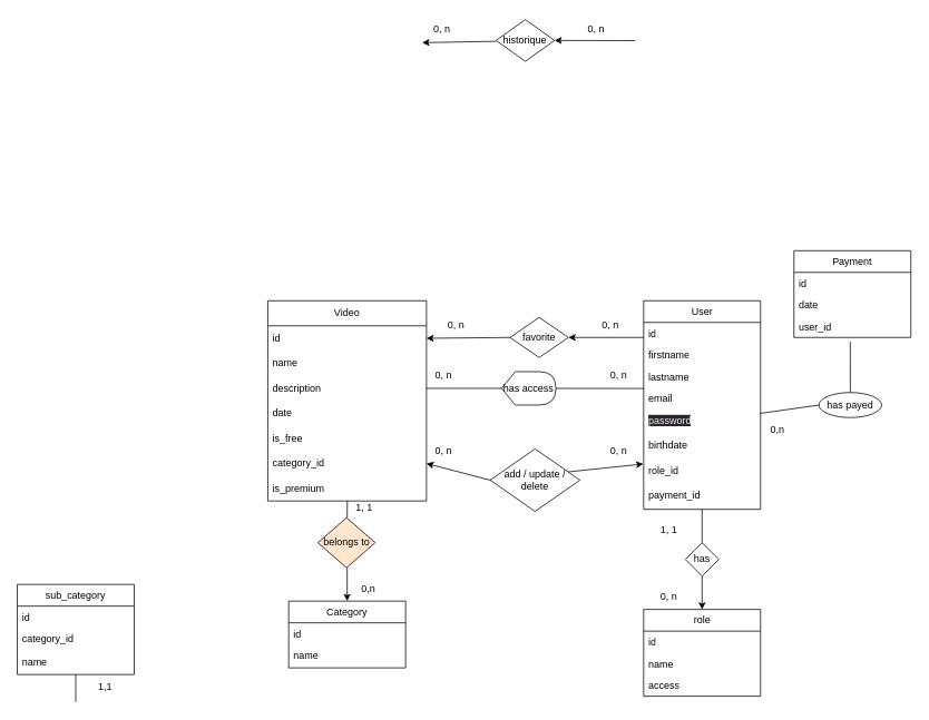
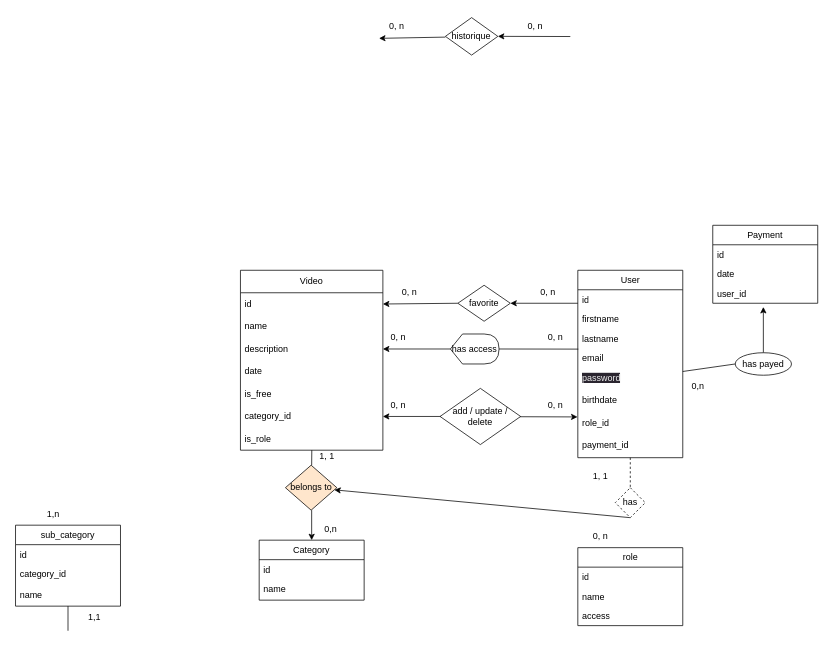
- <mxCell id="59" style="edgeStyle=none;html=1;exitX=0.5;exitY=0;exitDx=0;exitDy=0;startArrow=none;entryX=0.482;entryY=1.192;entryDx=0;entryDy=0;entryPerimeter=0;endArrow=none;" parent="1" source="61" target="58" edge="1"><mxGeometry relative="1" as="geometry"><mxPoint x="1010" y="380" as="targetPoint" /><Array as="points" /></mxGeometry></mxCell>
+ <mxCell id="59" style="edgeStyle=none;html=1;exitX=0.5;exitY=0;exitDx=0;exitDy=0;startArrow=none;entryX=0.482;entryY=1.192;entryDx=0;entryDy=0;entryPerimeter=0;" parent="1" source="61" target="58" edge="1"><mxGeometry relative="1" as="geometry"><mxPoint x="1010" y="380" as="targetPoint" /><Array as="points" /></mxGeometry></mxCell>
- <mxCell id="26" style="edgeStyle=none;html=1;exitX=0;exitY=0.5;exitDx=0;exitDy=0;entryX=1;entryY=0.5;entryDx=0;entryDy=0;startArrow=none;rounded=0;endArrow=none;" parent="1" source="30" target="5" edge="1"><mxGeometry relative="1" as="geometry" /></mxCell>
+ <mxCell id="26" style="edgeStyle=none;html=1;exitX=0;exitY=0.5;exitDx=0;exitDy=0;entryX=1;entryY=0.5;entryDx=0;entryDy=0;startArrow=none;rounded=0;" parent="1" source="30" target="5" edge="1"><mxGeometry relative="1" as="geometry" /></mxCell>
- <mxCell id="32" value="add / update / delete" style="rhombus;whiteSpace=wrap;html=1;rounded=0;" parent="1" vertex="1"><mxGeometry x="586.25" y="537.5" width="107.5" height="75" as="geometry" /></mxCell>
+ <mxCell id="32" value="add / update / delete" style="rhombus;whiteSpace=wrap;html=1;rounded=0;" parent="1" vertex="1"><mxGeometry x="586.25" y="517.5" width="107.5" height="75" as="geometry" /></mxCell>
- <mxCell id="9" value="is_premium" style="text;strokeColor=none;fillColor=none;align=left;verticalAlign=middle;spacingLeft=4;spacingRight=4;overflow=hidden;points=[[0,0.5],[1,0.5]];portConstraint=eastwest;rotatable=0;whiteSpace=wrap;html=1;rounded=0;" parent="2" vertex="1"><mxGeometry y="210" width="190" height="30" as="geometry" /></mxCell>
+ <mxCell id="9" value="is_role" style="text;strokeColor=none;fillColor=none;align=left;verticalAlign=middle;spacingLeft=4;spacingRight=4;overflow=hidden;points=[[0,0.5],[1,0.5]];portConstraint=eastwest;rotatable=0;whiteSpace=wrap;html=1;rounded=0;" parent="2" vertex="1"><mxGeometry y="210" width="190" height="30" as="geometry" /></mxCell>
- <mxCell id="51" value="" style="edgeStyle=none;html=1;entryX=0.5;entryY=0;entryDx=0;entryDy=0;endArrow=none;rounded=0;" parent="1" source="12" target="52" edge="1"><mxGeometry relative="1" as="geometry"><mxPoint x="840" y="550" as="sourcePoint" /><mxPoint x="840" y="662" as="targetPoint" /></mxGeometry></mxCell>
+ <mxCell id="51" value="" style="edgeStyle=none;html=1;entryX=0.5;entryY=0;entryDx=0;entryDy=0;endArrow=none;rounded=0;dashed=1;" parent="1" source="12" target="52" edge="1"><mxGeometry relative="1" as="geometry"><mxPoint x="840" y="550" as="sourcePoint" /><mxPoint x="840" y="662" as="targetPoint" /></mxGeometry></mxCell>
- <mxCell id="52" value="has" style="rhombus;whiteSpace=wrap;html=1;rounded=0;" parent="1" vertex="1"><mxGeometry x="820" y="650" width="40" height="40" as="geometry" /></mxCell>
+ <mxCell id="52" value="has" style="rhombus;whiteSpace=wrap;html=1;rounded=0;dashed=1;" parent="1" vertex="1"><mxGeometry x="820" y="650" width="40" height="40" as="geometry" /></mxCell>
+ <mxCell id="41" value="1,n" style="text;html=1;align=center;verticalAlign=middle;resizable=0;points=[];autosize=1;strokeColor=none;fillColor=none;rounded=0;" parent="1" vertex="1"><mxGeometry x="49.99" y="670" width="40" height="30" as="geometry" /></mxCell>
- <mxCell id="11" style="edgeStyle=none;html=1;entryX=0.5;entryY=0;entryDx=0;entryDy=0;startArrow=none;rounded=0;exitX=0.5;exitY=1;exitDx=0;exitDy=0;" parent="1" source="52" target="47" edge="1"><mxGeometry relative="1" as="geometry"><mxPoint x="840" y="740" as="sourcePoint" /></mxGeometry></mxCell>
+ <mxCell id="11" style="edgeStyle=none;html=1;startArrow=none;rounded=0;exitX=0.5;exitY=1;exitDx=0;exitDy=0;" parent="1" source="52" target="37" edge="1"><mxGeometry relative="1" as="geometry"><mxPoint x="840" y="740" as="sourcePoint" /></mxGeometry></mxCell>
